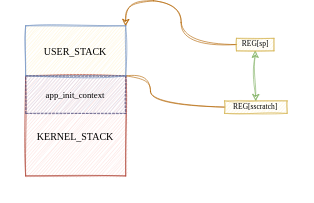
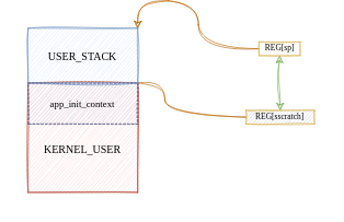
- <mxCell id="9" value="&lt;font&gt;&lt;span style=&quot;font-size: 8px;&quot;&gt;USER_STACK&lt;/span&gt;&lt;/font&gt;" style="rounded=0;whiteSpace=wrap;html=1;fillColor=#fff2cc;strokeColor=#6c8ebf;sketch=1;strokeWidth=0.5;fontFamily=Hack Nerd Font;" vertex="1" parent="1"><mxGeometry x="20" y="20" width="80" height="40" as="geometry" /></mxCell>
+ <mxCell id="9" value="&lt;font&gt;&lt;span style=&quot;font-size: 8px;&quot;&gt;USER_STACK&lt;/span&gt;&lt;/font&gt;" style="rounded=0;whiteSpace=wrap;html=1;fillColor=#dae8fc;strokeColor=#6c8ebf;sketch=1;strokeWidth=0.5;fontFamily=Hack Nerd Font;" vertex="1" parent="1"><mxGeometry x="20" y="20" width="80" height="40" as="geometry" /></mxCell>
- <mxCell id="6" value="REG[sscratch]" style="rounded=0;whiteSpace=wrap;html=1;sketch=1;strokeColor=#d6b656;strokeWidth=0.5;fontFamily=Hack Nerd Font;fontSize=6;fillColor=#fff2cc;" vertex="1" parent="1"><mxGeometry x="179" y="80" width="50" height="10" as="geometry" /></mxCell>
+ <mxCell id="6" value="REG[sscratch]" style="rounded=0;whiteSpace=wrap;html=1;sketch=1;strokeColor=#d6b656;strokeWidth=0.5;fontFamily=Hack Nerd Font;fontSize=6;fillColor=#d0cee2;" vertex="1" parent="1"><mxGeometry x="179" y="80" width="50" height="10" as="geometry" /></mxCell>
- <mxCell id="7" value="&lt;font style=&quot;font-size: 8px;&quot;&gt;&lt;br&gt;KERNEL_STACK&lt;br&gt;&lt;/font&gt;" style="rounded=0;whiteSpace=wrap;html=1;fillColor=#fad9d5;strokeColor=#ae4132;sketch=1;strokeWidth=0.5;fontFamily=Hack Nerd Font;" vertex="1" parent="1"><mxGeometry x="20" y="60" width="80" height="80" as="geometry" /></mxCell>
+ <mxCell id="7" value="&lt;font style=&quot;font-size: 8px;&quot;&gt;&lt;br&gt;KERNEL_USER&lt;br&gt;&lt;/font&gt;" style="rounded=0;whiteSpace=wrap;html=1;fillColor=#fad9d5;strokeColor=#ae4132;sketch=1;strokeWidth=0.5;fontFamily=Hack Nerd Font;" vertex="1" parent="1"><mxGeometry x="20" y="60" width="80" height="80" as="geometry" /></mxCell>
